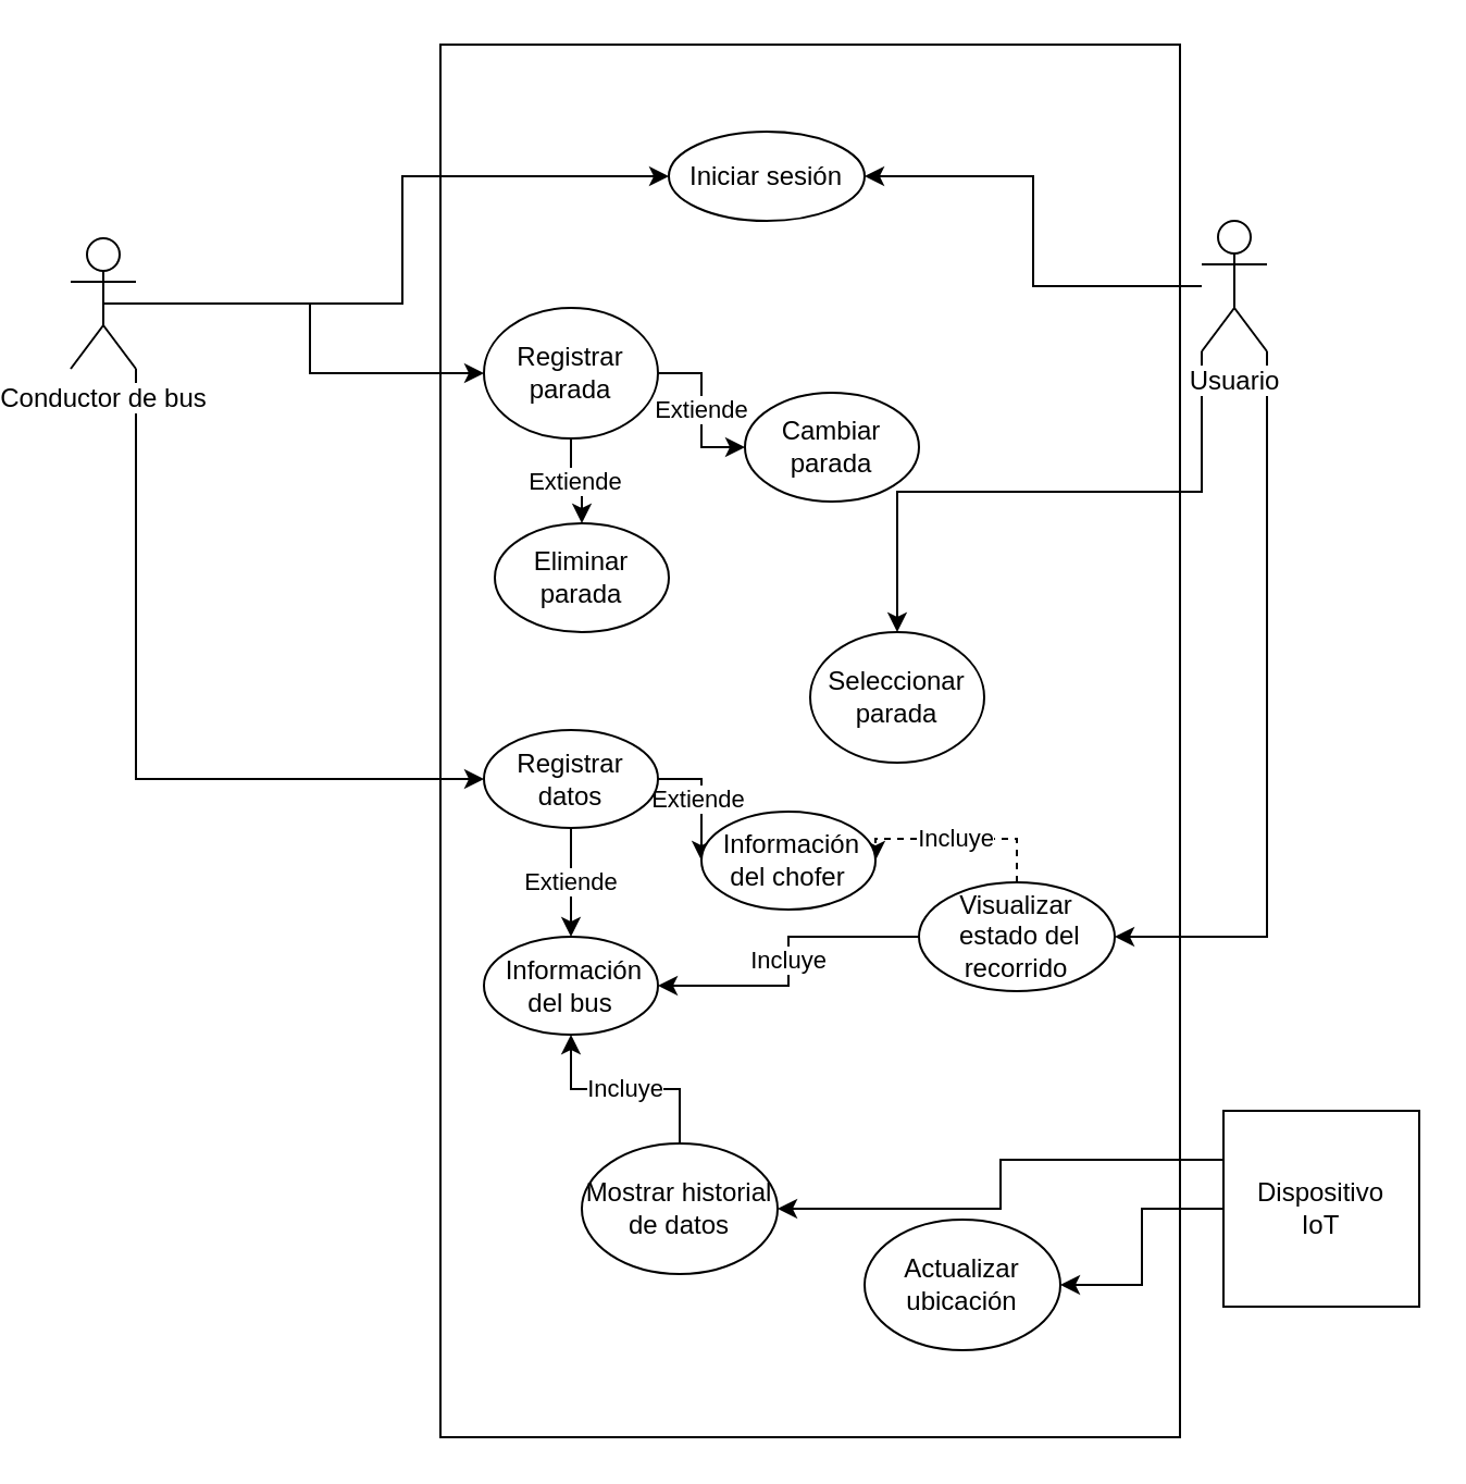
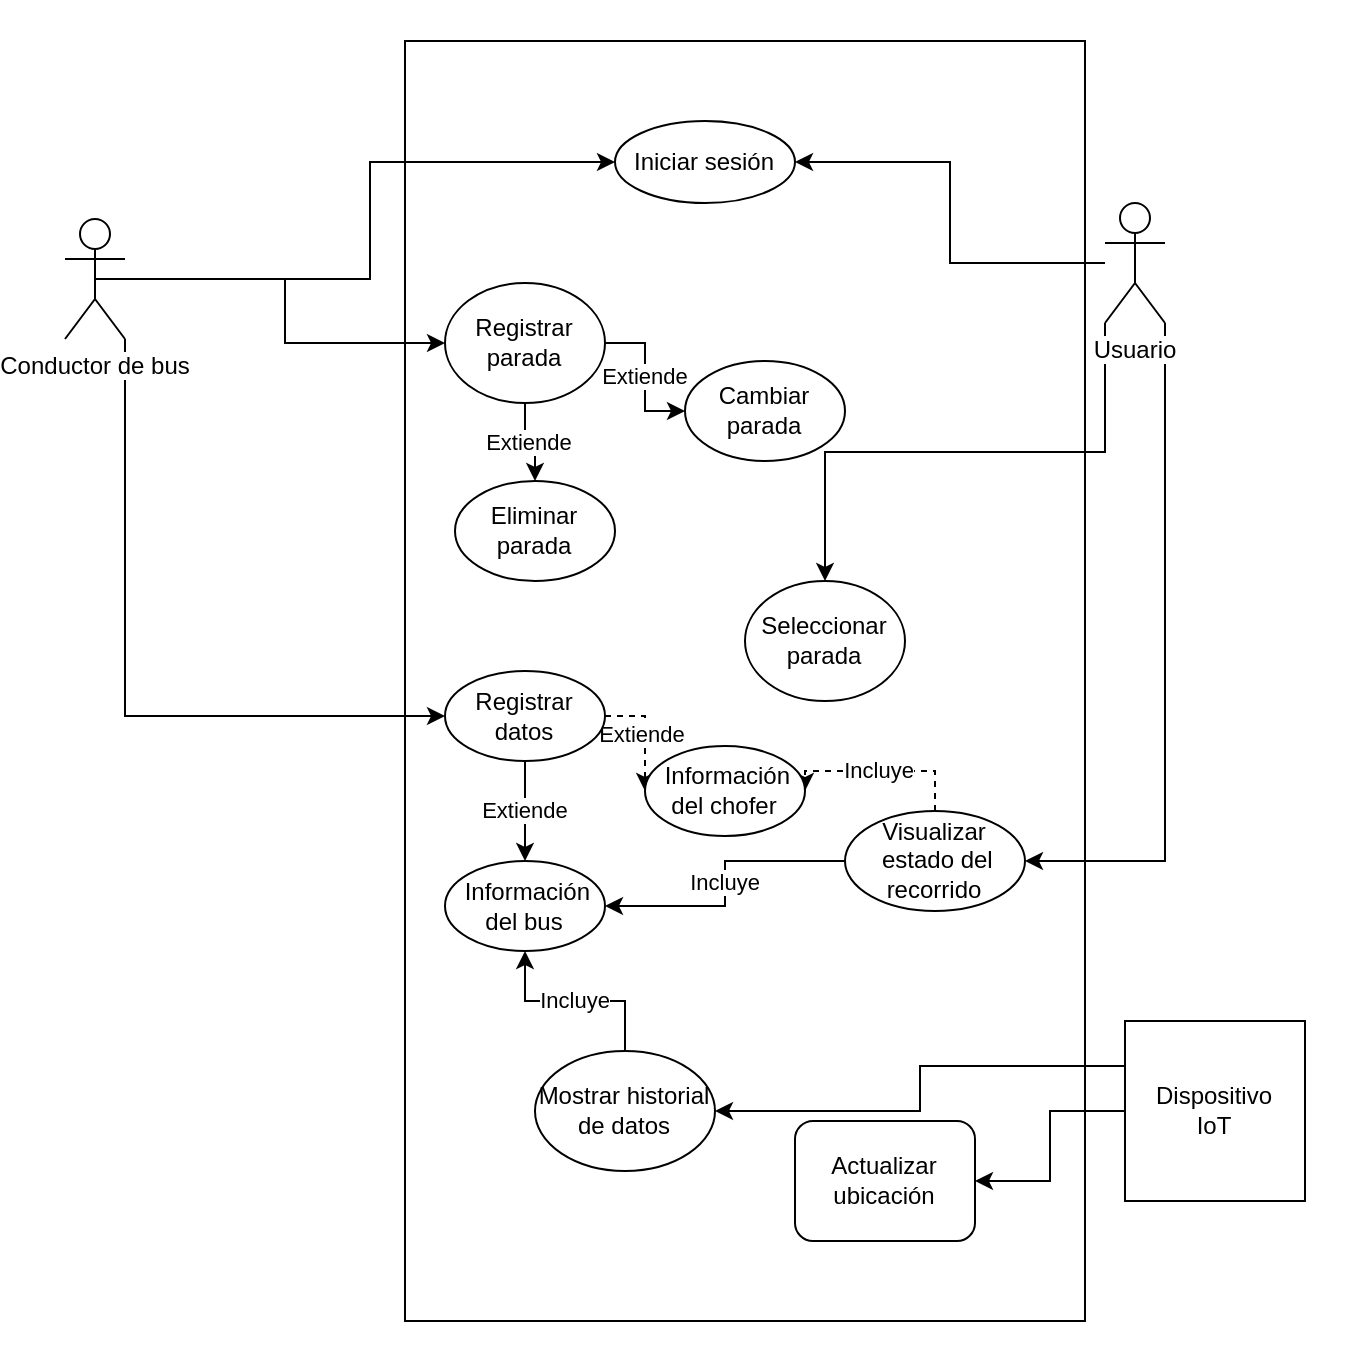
- <mxCell id="22" value="Extiende&amp;nbsp;" style="edgeStyle=orthogonalEdgeStyle;rounded=0;orthogonalLoop=1;jettySize=auto;html=1;exitX=1;exitY=0.5;exitDx=0;exitDy=0;" parent="1" source="23" target="29" edge="1"><mxGeometry relative="1" as="geometry" /></mxCell>
+ <mxCell id="22" value="Extiende&amp;nbsp;" style="edgeStyle=orthogonalEdgeStyle;rounded=0;orthogonalLoop=1;jettySize=auto;html=1;exitX=1;exitY=0.5;exitDx=0;exitDy=0;dashed=1;" parent="1" source="23" target="29" edge="1"><mxGeometry relative="1" as="geometry" /></mxCell>
- <mxCell id="28" value="Actualizar ubicación" style="ellipse;whiteSpace=wrap;html=1;" parent="1" vertex="1"><mxGeometry x="385" y="560" width="90" height="60" as="geometry" /></mxCell>
+ <mxCell id="28" value="Actualizar ubicación" style="whiteSpace=wrap;html=1;rounded=1;" parent="1" vertex="1"><mxGeometry x="385" y="560" width="90" height="60" as="geometry" /></mxCell>
